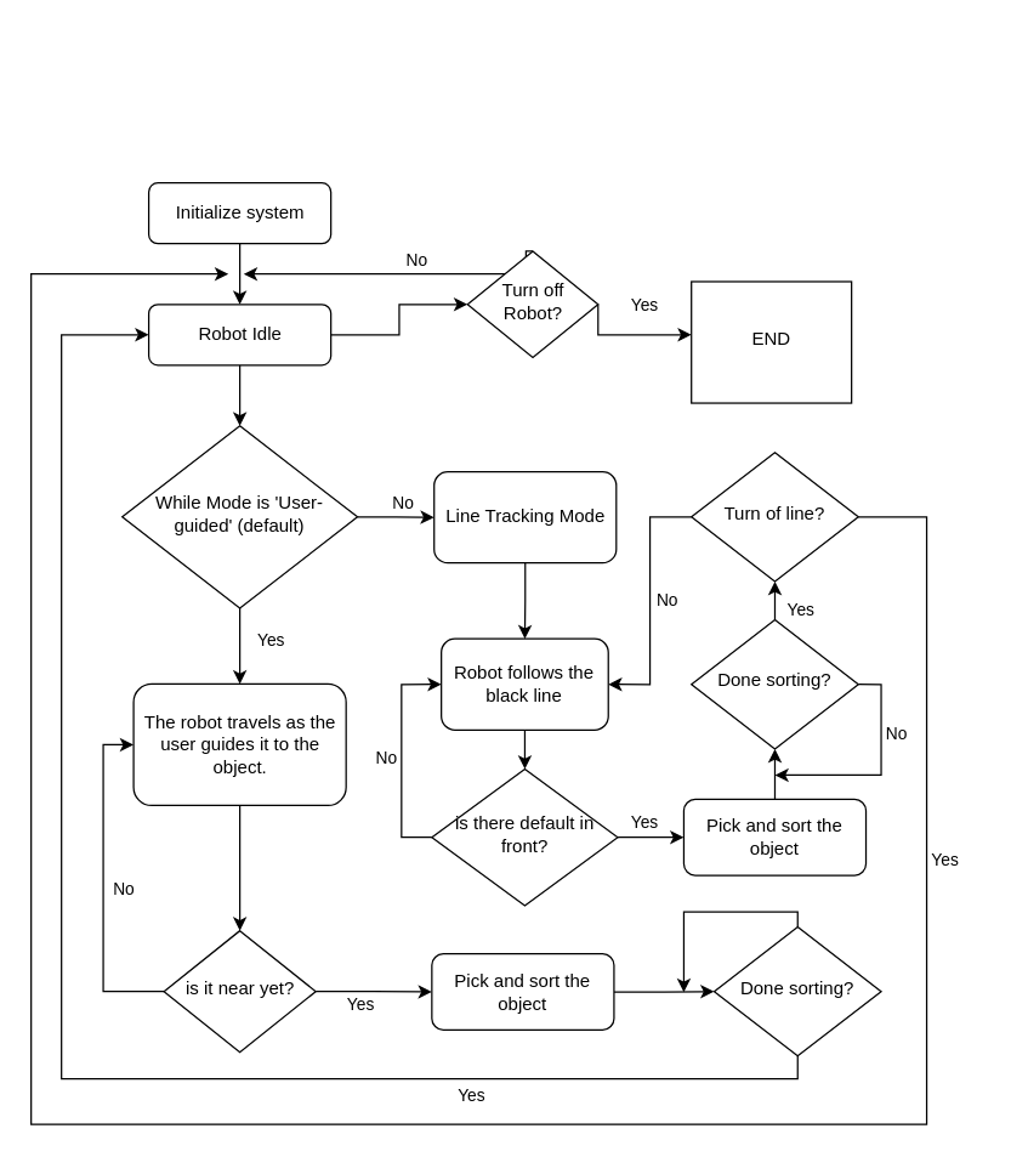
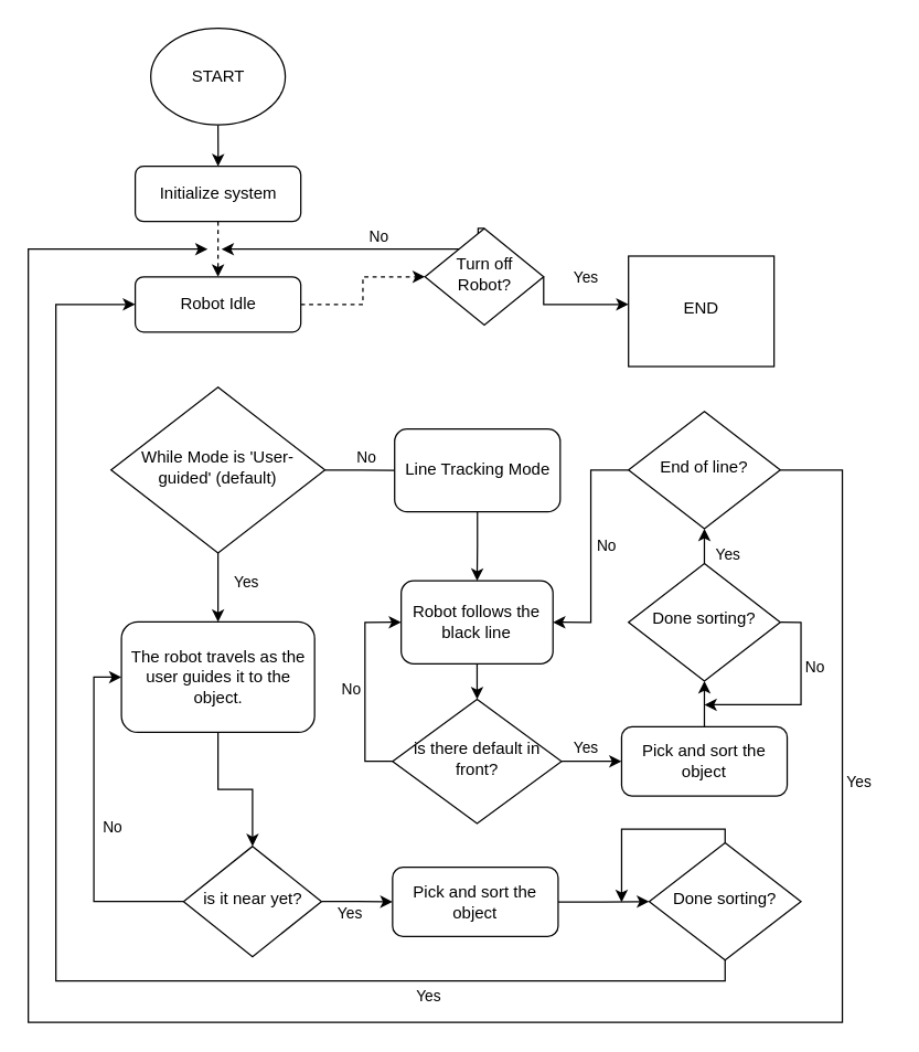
+ <mxCell id="10" value="START" style="ellipse;whiteSpace=wrap;html=1;" parent="1" vertex="1"><mxGeometry x="108.75" y="20" width="97.5" height="70" as="geometry" /></mxCell>
+ <mxCell id="9" style="edgeStyle=orthogonalEdgeStyle;rounded=0;orthogonalLoop=1;jettySize=auto;html=1;entryX=0.5;entryY=0;entryDx=0;entryDy=0;" parent="1" source="10" target="3" edge="1"><mxGeometry relative="1" as="geometry" /></mxCell>
- <mxCell id="2" style="edgeStyle=orthogonalEdgeStyle;rounded=0;orthogonalLoop=1;jettySize=auto;html=1;" edge="1" parent="1" source="3" target="26"><mxGeometry relative="1" as="geometry" /></mxCell>
+ <mxCell id="2" style="edgeStyle=orthogonalEdgeStyle;rounded=0;orthogonalLoop=1;jettySize=auto;html=1;dashed=1;" edge="1" parent="1" source="3" target="26"><mxGeometry relative="1" as="geometry" /></mxCell>
- <mxCell id="25" value="" style="edgeStyle=orthogonalEdgeStyle;rounded=0;orthogonalLoop=1;jettySize=auto;html=1;entryX=0;entryY=0.5;entryDx=0;entryDy=0;" edge="1" parent="1" source="26" target="31"><mxGeometry relative="1" as="geometry"><mxPoint x="280" y="220" as="targetPoint" /><Array as="points" /></mxGeometry></mxCell>
+ <mxCell id="25" value="" style="edgeStyle=orthogonalEdgeStyle;rounded=0;orthogonalLoop=1;jettySize=auto;html=1;entryX=0;entryY=0.5;entryDx=0;entryDy=0;dashed=1;" edge="1" parent="1" source="26" target="31"><mxGeometry relative="1" as="geometry"><mxPoint x="280" y="220" as="targetPoint" /><Array as="points" /></mxGeometry></mxCell>
- <mxCell id="24" style="edgeStyle=orthogonalEdgeStyle;rounded=0;orthogonalLoop=1;jettySize=auto;html=1;entryX=0.5;entryY=0;entryDx=0;entryDy=0;" edge="1" parent="1" source="26" target="23"><mxGeometry relative="1" as="geometry"><mxPoint x="157.5" y="280" as="targetPoint" /></mxGeometry></mxCell>
- <mxCell id="52" value="Turn of line?" style="rhombus;whiteSpace=wrap;html=1;shadow=0;fontFamily=Helvetica;fontSize=12;align=center;strokeWidth=1;spacing=6;spacingTop=-4;" vertex="1" parent="1"><mxGeometry x="455" y="297.5" width="110" height="85" as="geometry" /></mxCell>
+ <mxCell id="52" value="End of line?" style="rhombus;whiteSpace=wrap;html=1;shadow=0;fontFamily=Helvetica;fontSize=12;align=center;strokeWidth=1;spacing=6;spacingTop=-4;" vertex="1" parent="1"><mxGeometry x="455" y="297.5" width="110" height="85" as="geometry" /></mxCell>
- <mxCell id="21" style="edgeStyle=orthogonalEdgeStyle;rounded=0;orthogonalLoop=1;jettySize=auto;html=1;exitX=1;exitY=0.5;exitDx=0;exitDy=0;entryX=0;entryY=0.5;entryDx=0;entryDy=0;" edge="1" parent="1" source="23" target="40"><mxGeometry relative="1" as="geometry"><mxPoint x="310" y="340" as="targetPoint" /><Array as="points" /></mxGeometry></mxCell>
+ <mxCell id="21" style="edgeStyle=orthogonalEdgeStyle;rounded=0;orthogonalLoop=1;jettySize=auto;html=1;exitX=1;exitY=0.5;exitDx=0;exitDy=0;entryX=0;entryY=0.5;entryDx=0;entryDy=0;endArrow=none;" edge="1" parent="1" source="23" target="40"><mxGeometry relative="1" as="geometry"><mxPoint x="310" y="340" as="targetPoint" /><Array as="points" /></mxGeometry></mxCell>
- <mxCell id="8" value="is it near yet?" style="rhombus;whiteSpace=wrap;html=1;shadow=0;fontFamily=Helvetica;fontSize=12;align=center;strokeWidth=1;spacing=6;spacingTop=-4;" parent="1" vertex="1"><mxGeometry x="107.5" y="612.5" width="100" height="80" as="geometry" /></mxCell>
+ <mxCell id="8" value="is it near yet?" style="rhombus;whiteSpace=wrap;html=1;shadow=0;fontFamily=Helvetica;fontSize=12;align=center;strokeWidth=1;spacing=6;spacingTop=-4;" parent="1" vertex="1"><mxGeometry x="132.5" y="612.5" width="100" height="80" as="geometry" /></mxCell>
